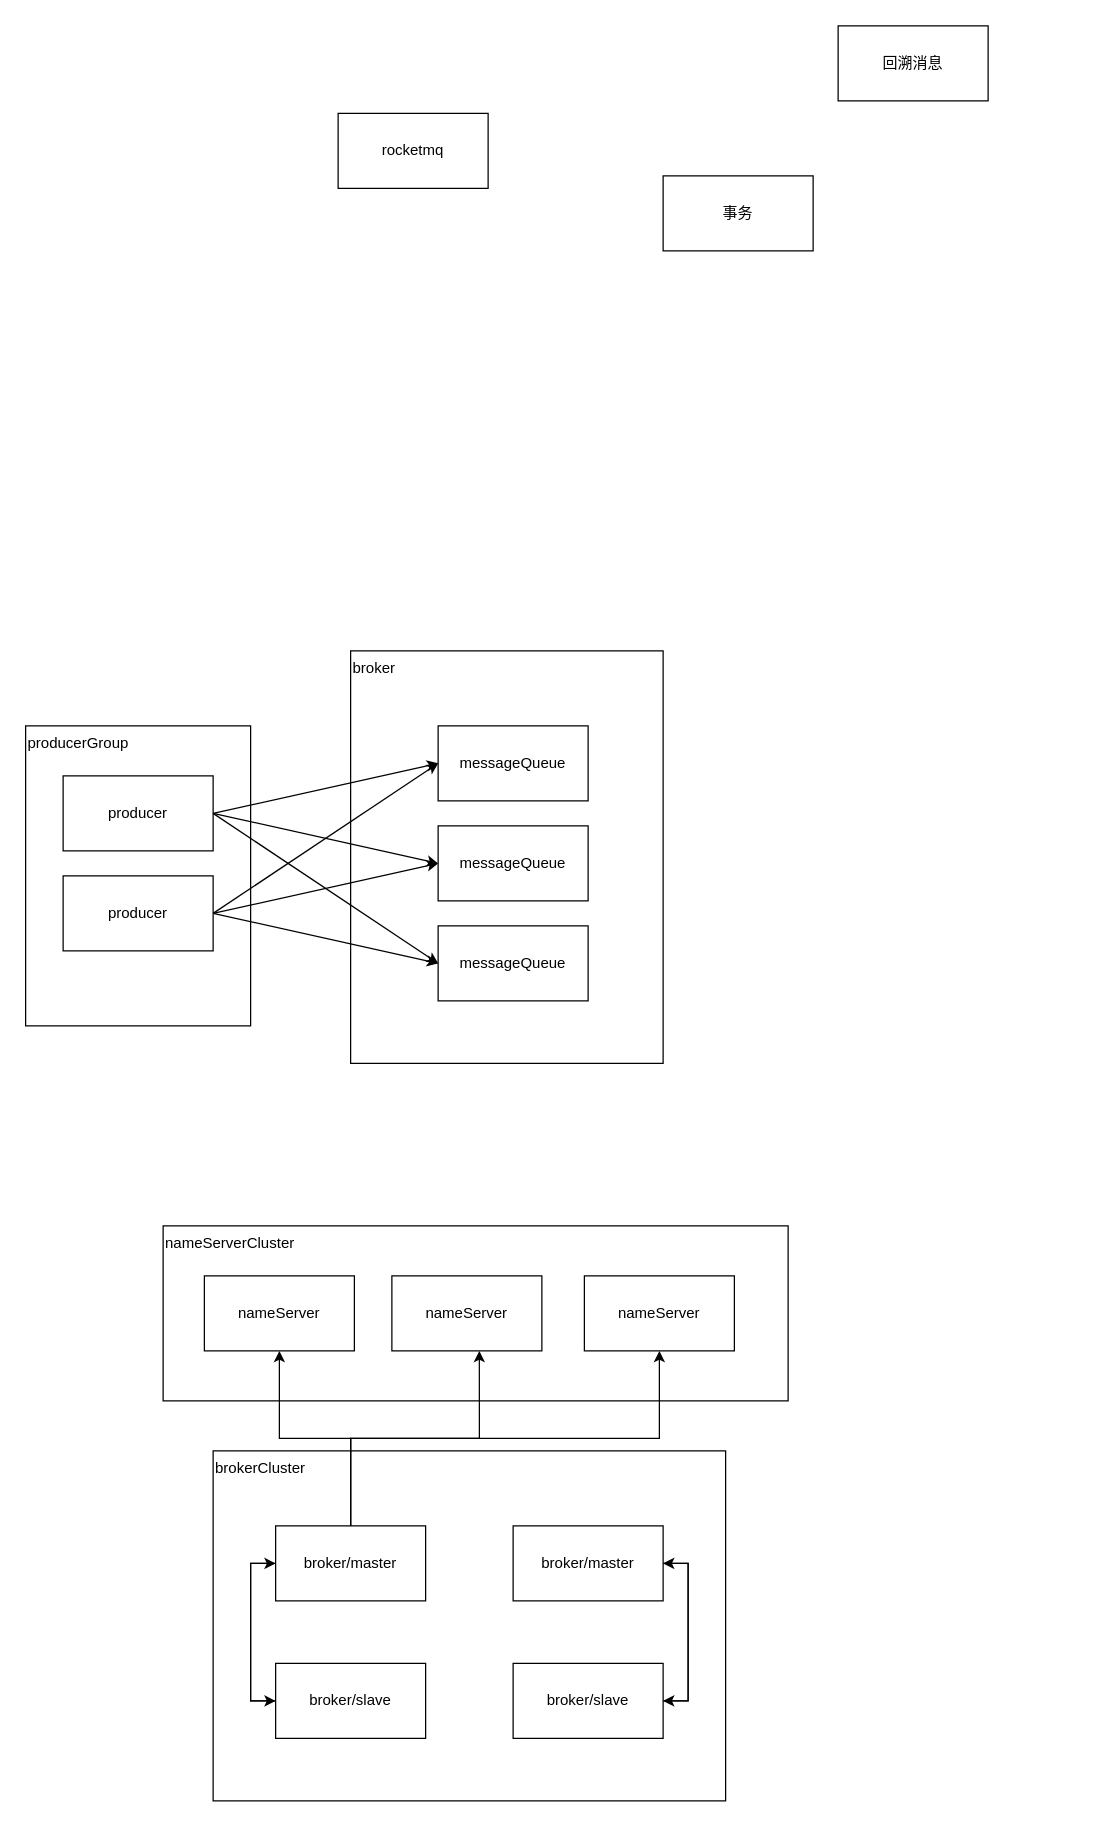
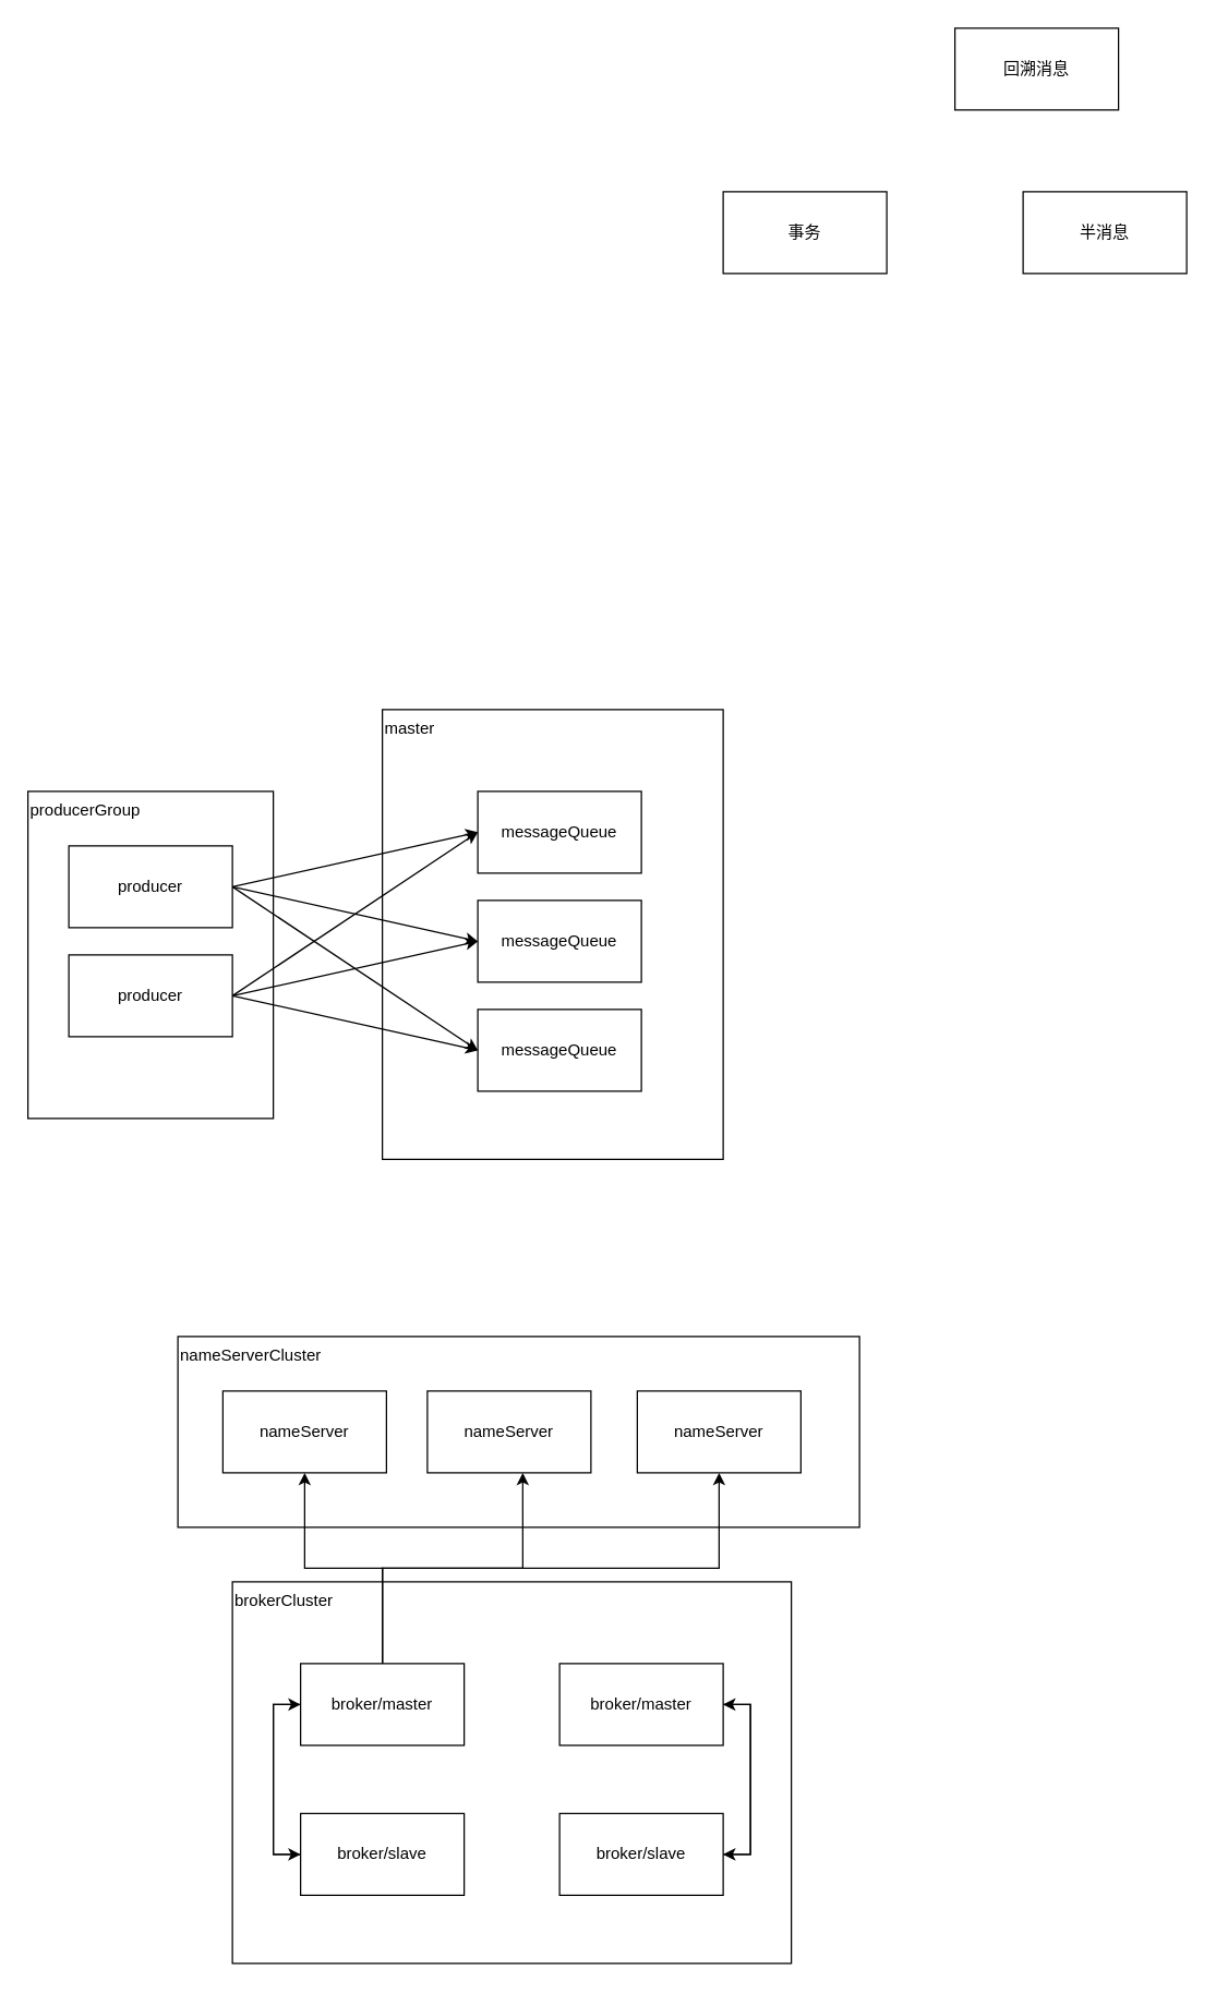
- <mxCell id="5" value="回溯消息" style="rounded=0;whiteSpace=wrap;html=1;" vertex="1" parent="1"><mxGeometry x="670" y="20" width="120" height="60" as="geometry" /></mxCell>
+ <mxCell id="5" value="回溯消息" style="rounded=0;whiteSpace=wrap;html=1;" vertex="1" parent="1"><mxGeometry x="700" y="20" width="120" height="60" as="geometry" /></mxCell>
- <mxCell id="7" value="rocketmq" style="rounded=0;whiteSpace=wrap;html=1;" vertex="1" parent="1"><mxGeometry x="270" y="90" width="120" height="60" as="geometry" /></mxCell>
+ <mxCell id="6" value="半消息" style="rounded=0;whiteSpace=wrap;html=1;" vertex="1" parent="1"><mxGeometry x="750" y="140" width="120" height="60" as="geometry" /></mxCell>
- <mxCell id="11" value="broker" style="rounded=0;whiteSpace=wrap;html=1;align=left;verticalAlign=top;" vertex="1" parent="1"><mxGeometry x="280" y="520" width="250" height="330" as="geometry" /></mxCell>
+ <mxCell id="11" value="master" style="rounded=0;whiteSpace=wrap;html=1;align=left;verticalAlign=top;" vertex="1" parent="1"><mxGeometry x="280" y="520" width="250" height="330" as="geometry" /></mxCell>
